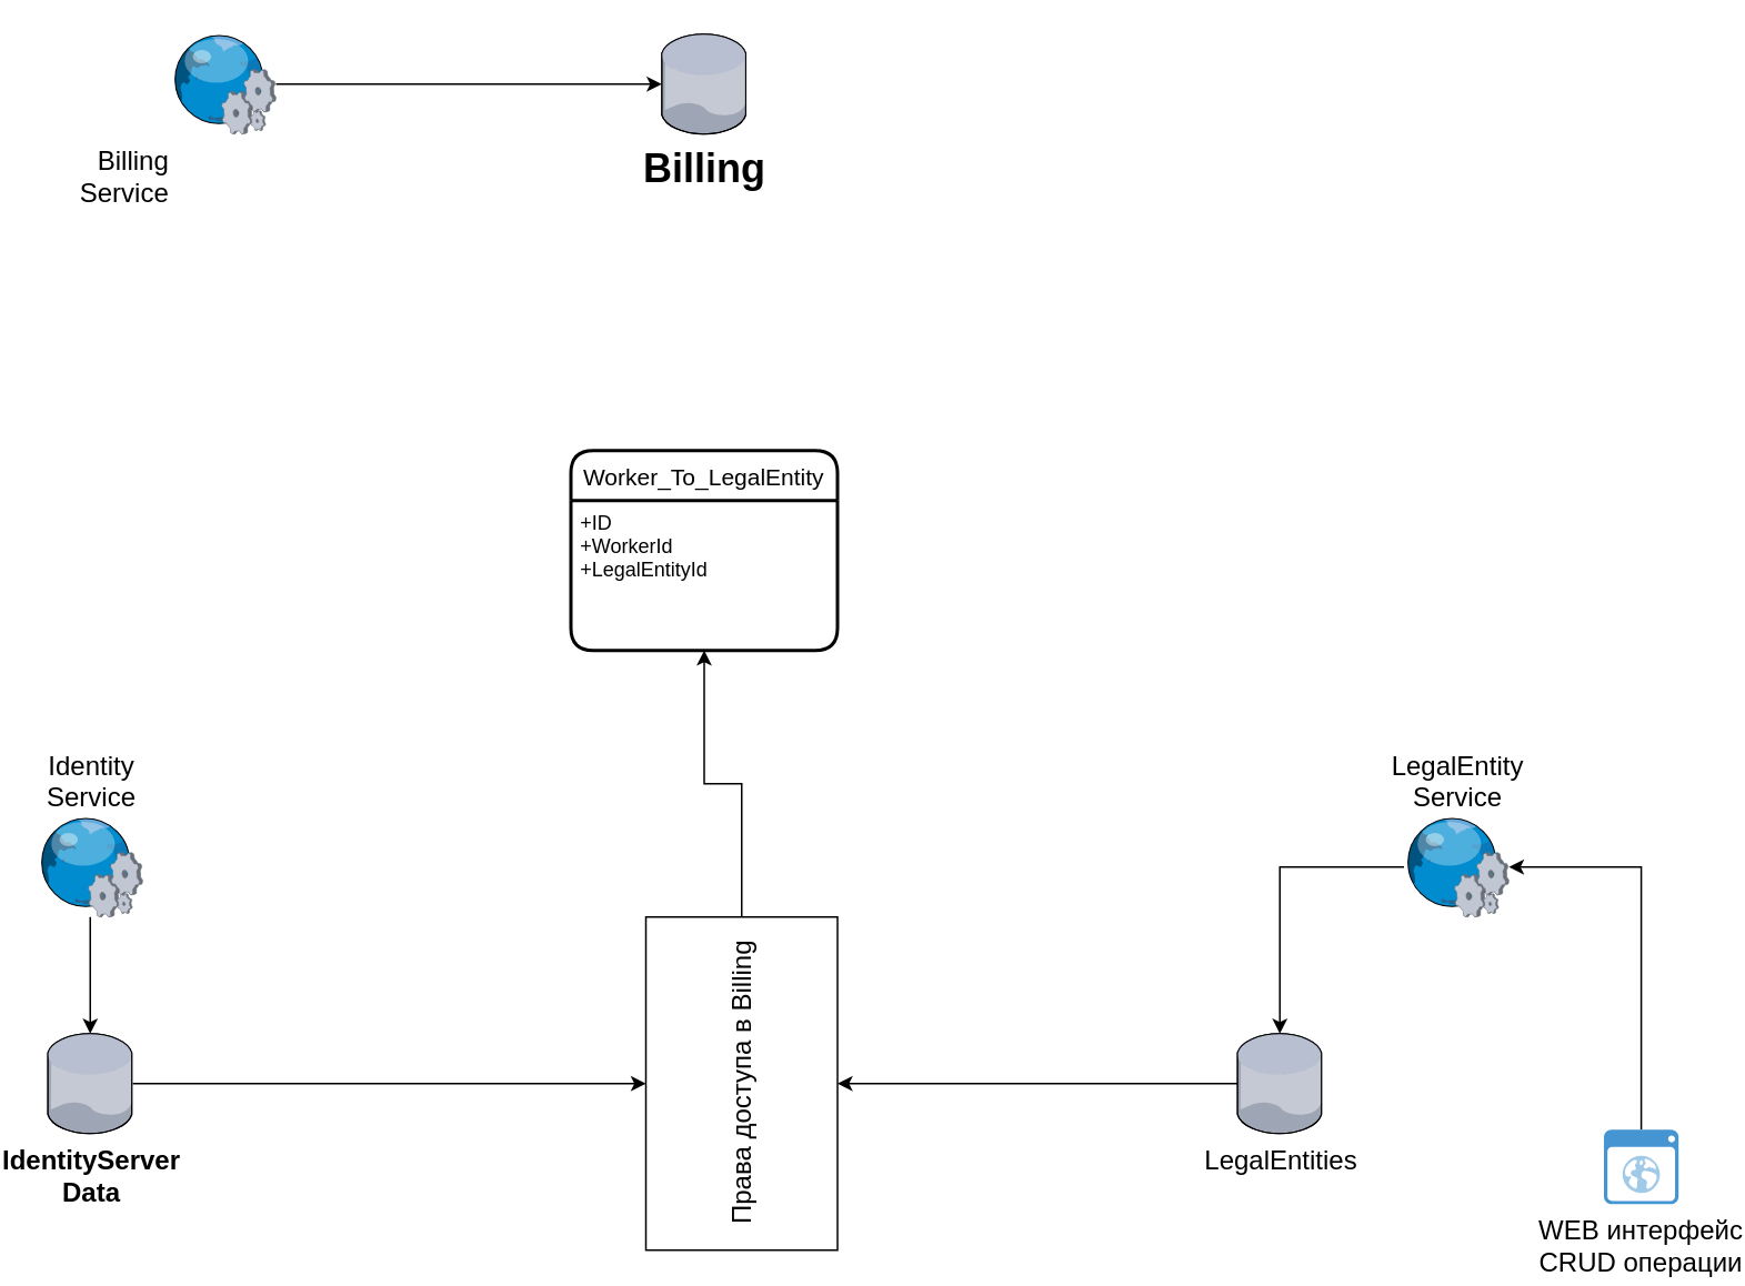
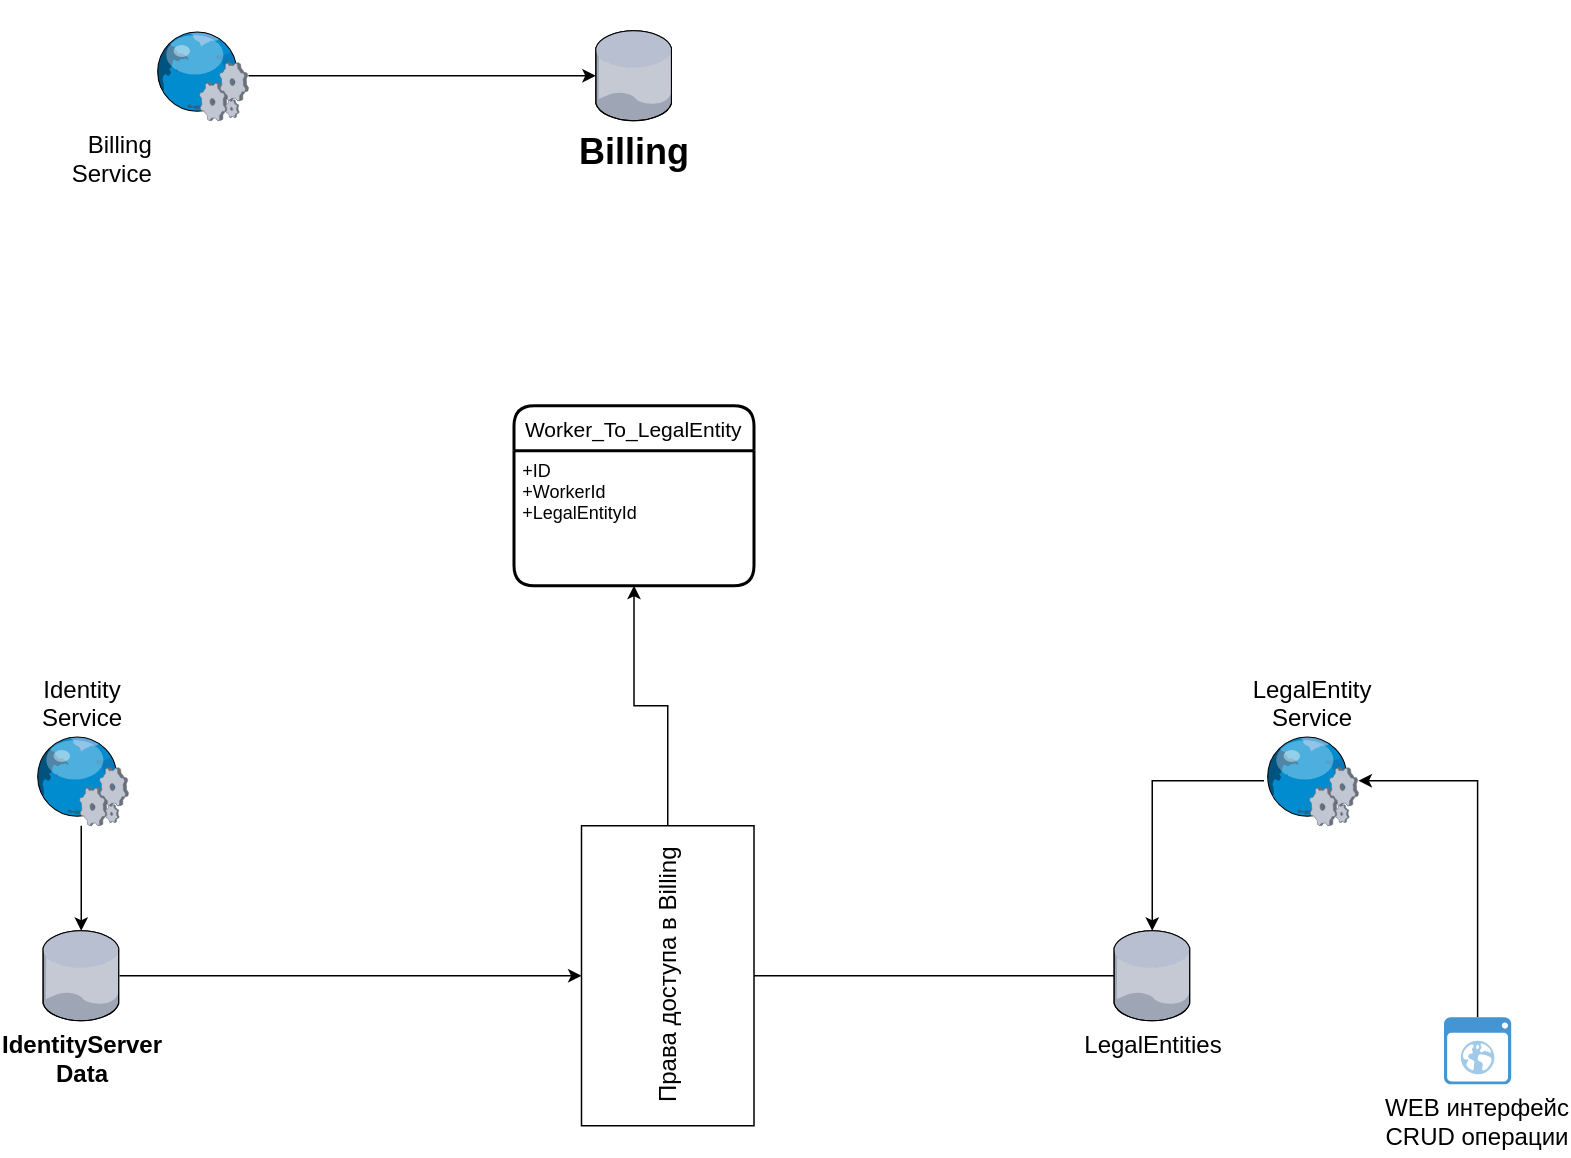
- <mxCell id="3" style="edgeStyle=orthogonalEdgeStyle;rounded=0;orthogonalLoop=1;jettySize=auto;html=1;entryX=1;entryY=0.5;entryDx=0;entryDy=0;fontSize=16;" edge="1" parent="1" source="4" target="16"><mxGeometry relative="1" as="geometry" /></mxCell>
+ <mxCell id="3" style="edgeStyle=orthogonalEdgeStyle;rounded=0;orthogonalLoop=1;jettySize=auto;html=1;entryX=1;entryY=0.5;entryDx=0;entryDy=0;fontSize=16;endArrow=none;" edge="1" parent="1" source="4" target="16"><mxGeometry relative="1" as="geometry" /></mxCell>
